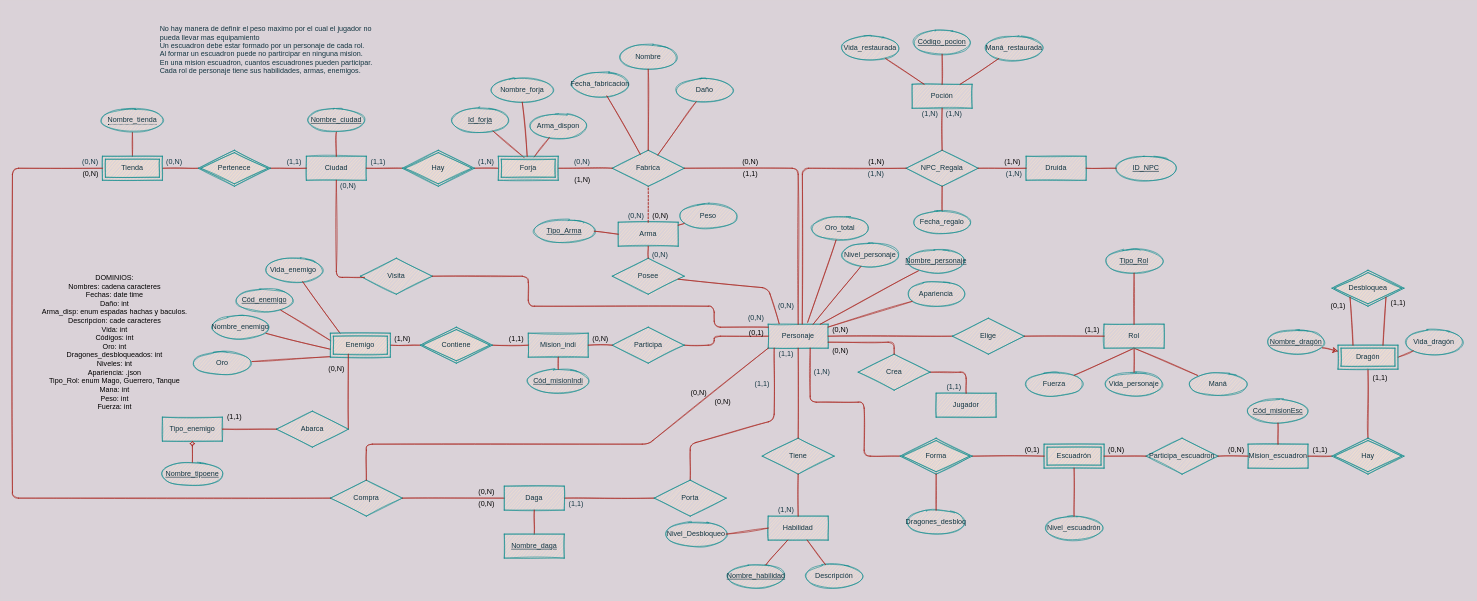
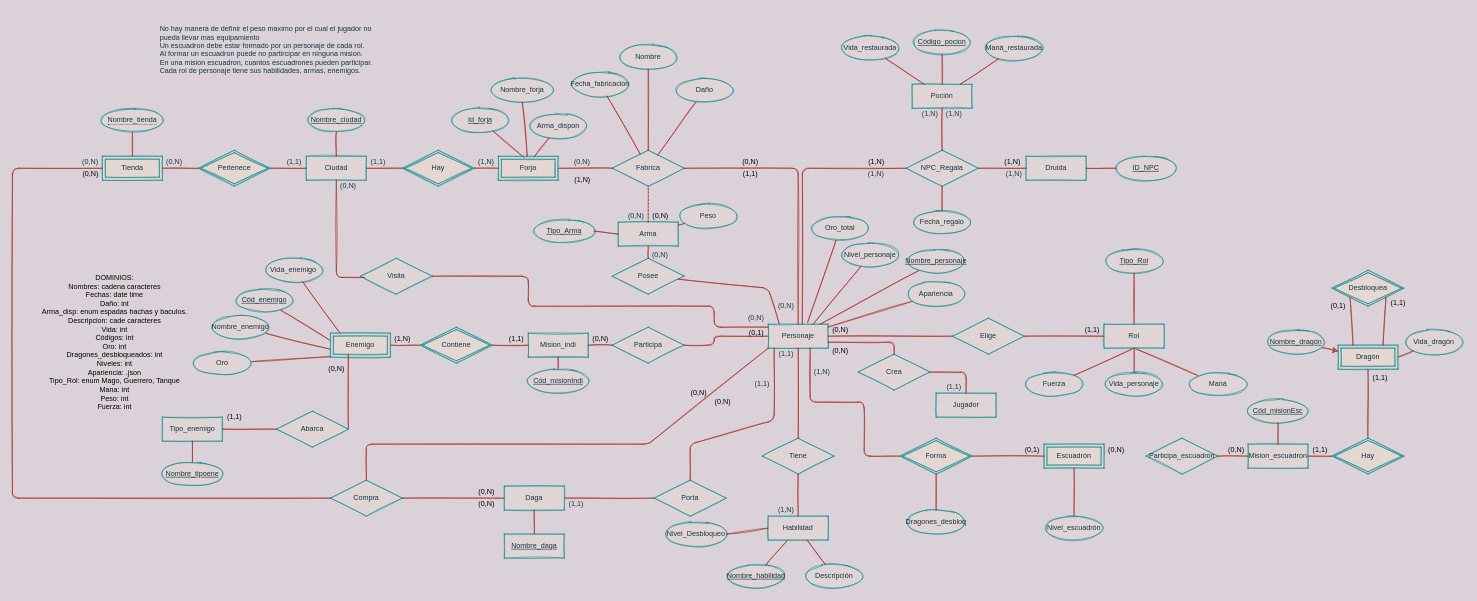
- <mxCell id="199" value="" style="endArrow=diamond;html=1;labelBackgroundColor=#DAD2D8;strokeColor=#A8201A;fontColor=#143642;sketch=1;" edge="1" parent="1" source="198" target="193"><mxGeometry relative="1" as="geometry"><mxPoint x="452.681" y="565.418" as="sourcePoint" /><mxPoint x="560" y="591.667" as="targetPoint" /></mxGeometry></mxCell>
+ <mxCell id="199" value="" style="endArrow=none;html=1;labelBackgroundColor=#DAD2D8;strokeColor=#A8201A;fontColor=#143642;sketch=1;" edge="1" parent="1" source="198" target="193"><mxGeometry relative="1" as="geometry"><mxPoint x="452.681" y="565.418" as="sourcePoint" /><mxPoint x="560" y="591.667" as="targetPoint" /></mxGeometry></mxCell>
- <mxCell id="128" value="" style="endArrow=none;html=1;labelBackgroundColor=#DAD2D8;strokeColor=#A8201A;fontColor=#143642;sketch=1;exitX=1;exitY=0.5;exitDx=0;exitDy=0;" parent="1" source="61" target="126" edge="1"><mxGeometry relative="1" as="geometry"><mxPoint x="2020" y="770" as="sourcePoint" /><mxPoint x="2050" y="770" as="targetPoint" /></mxGeometry></mxCell>
